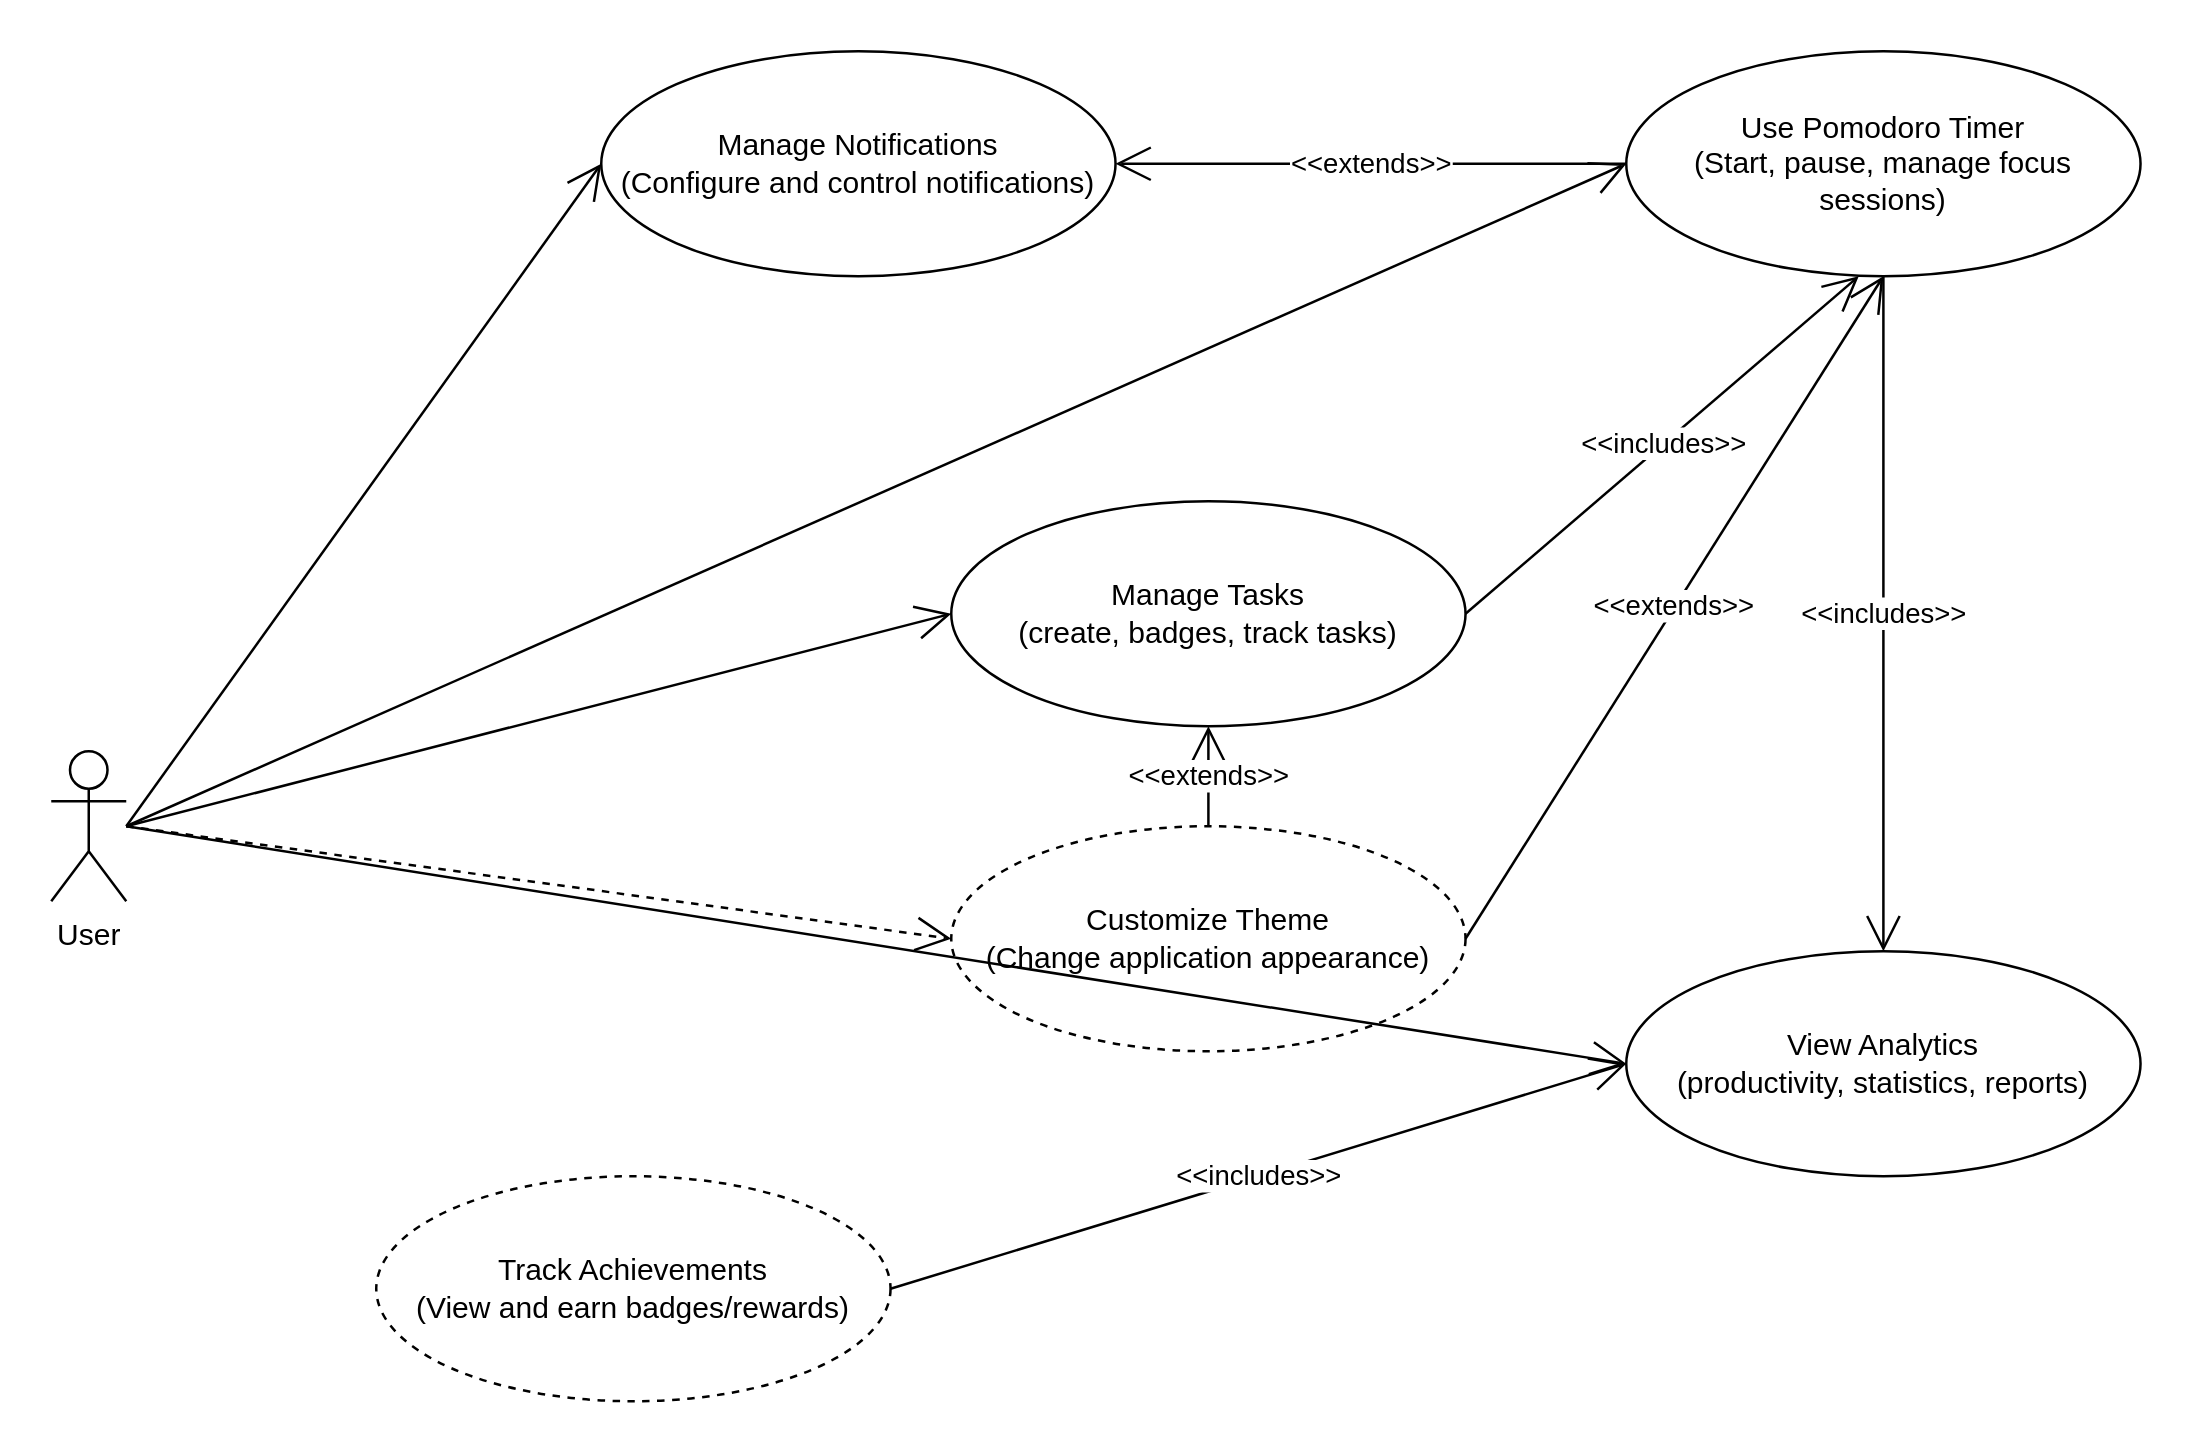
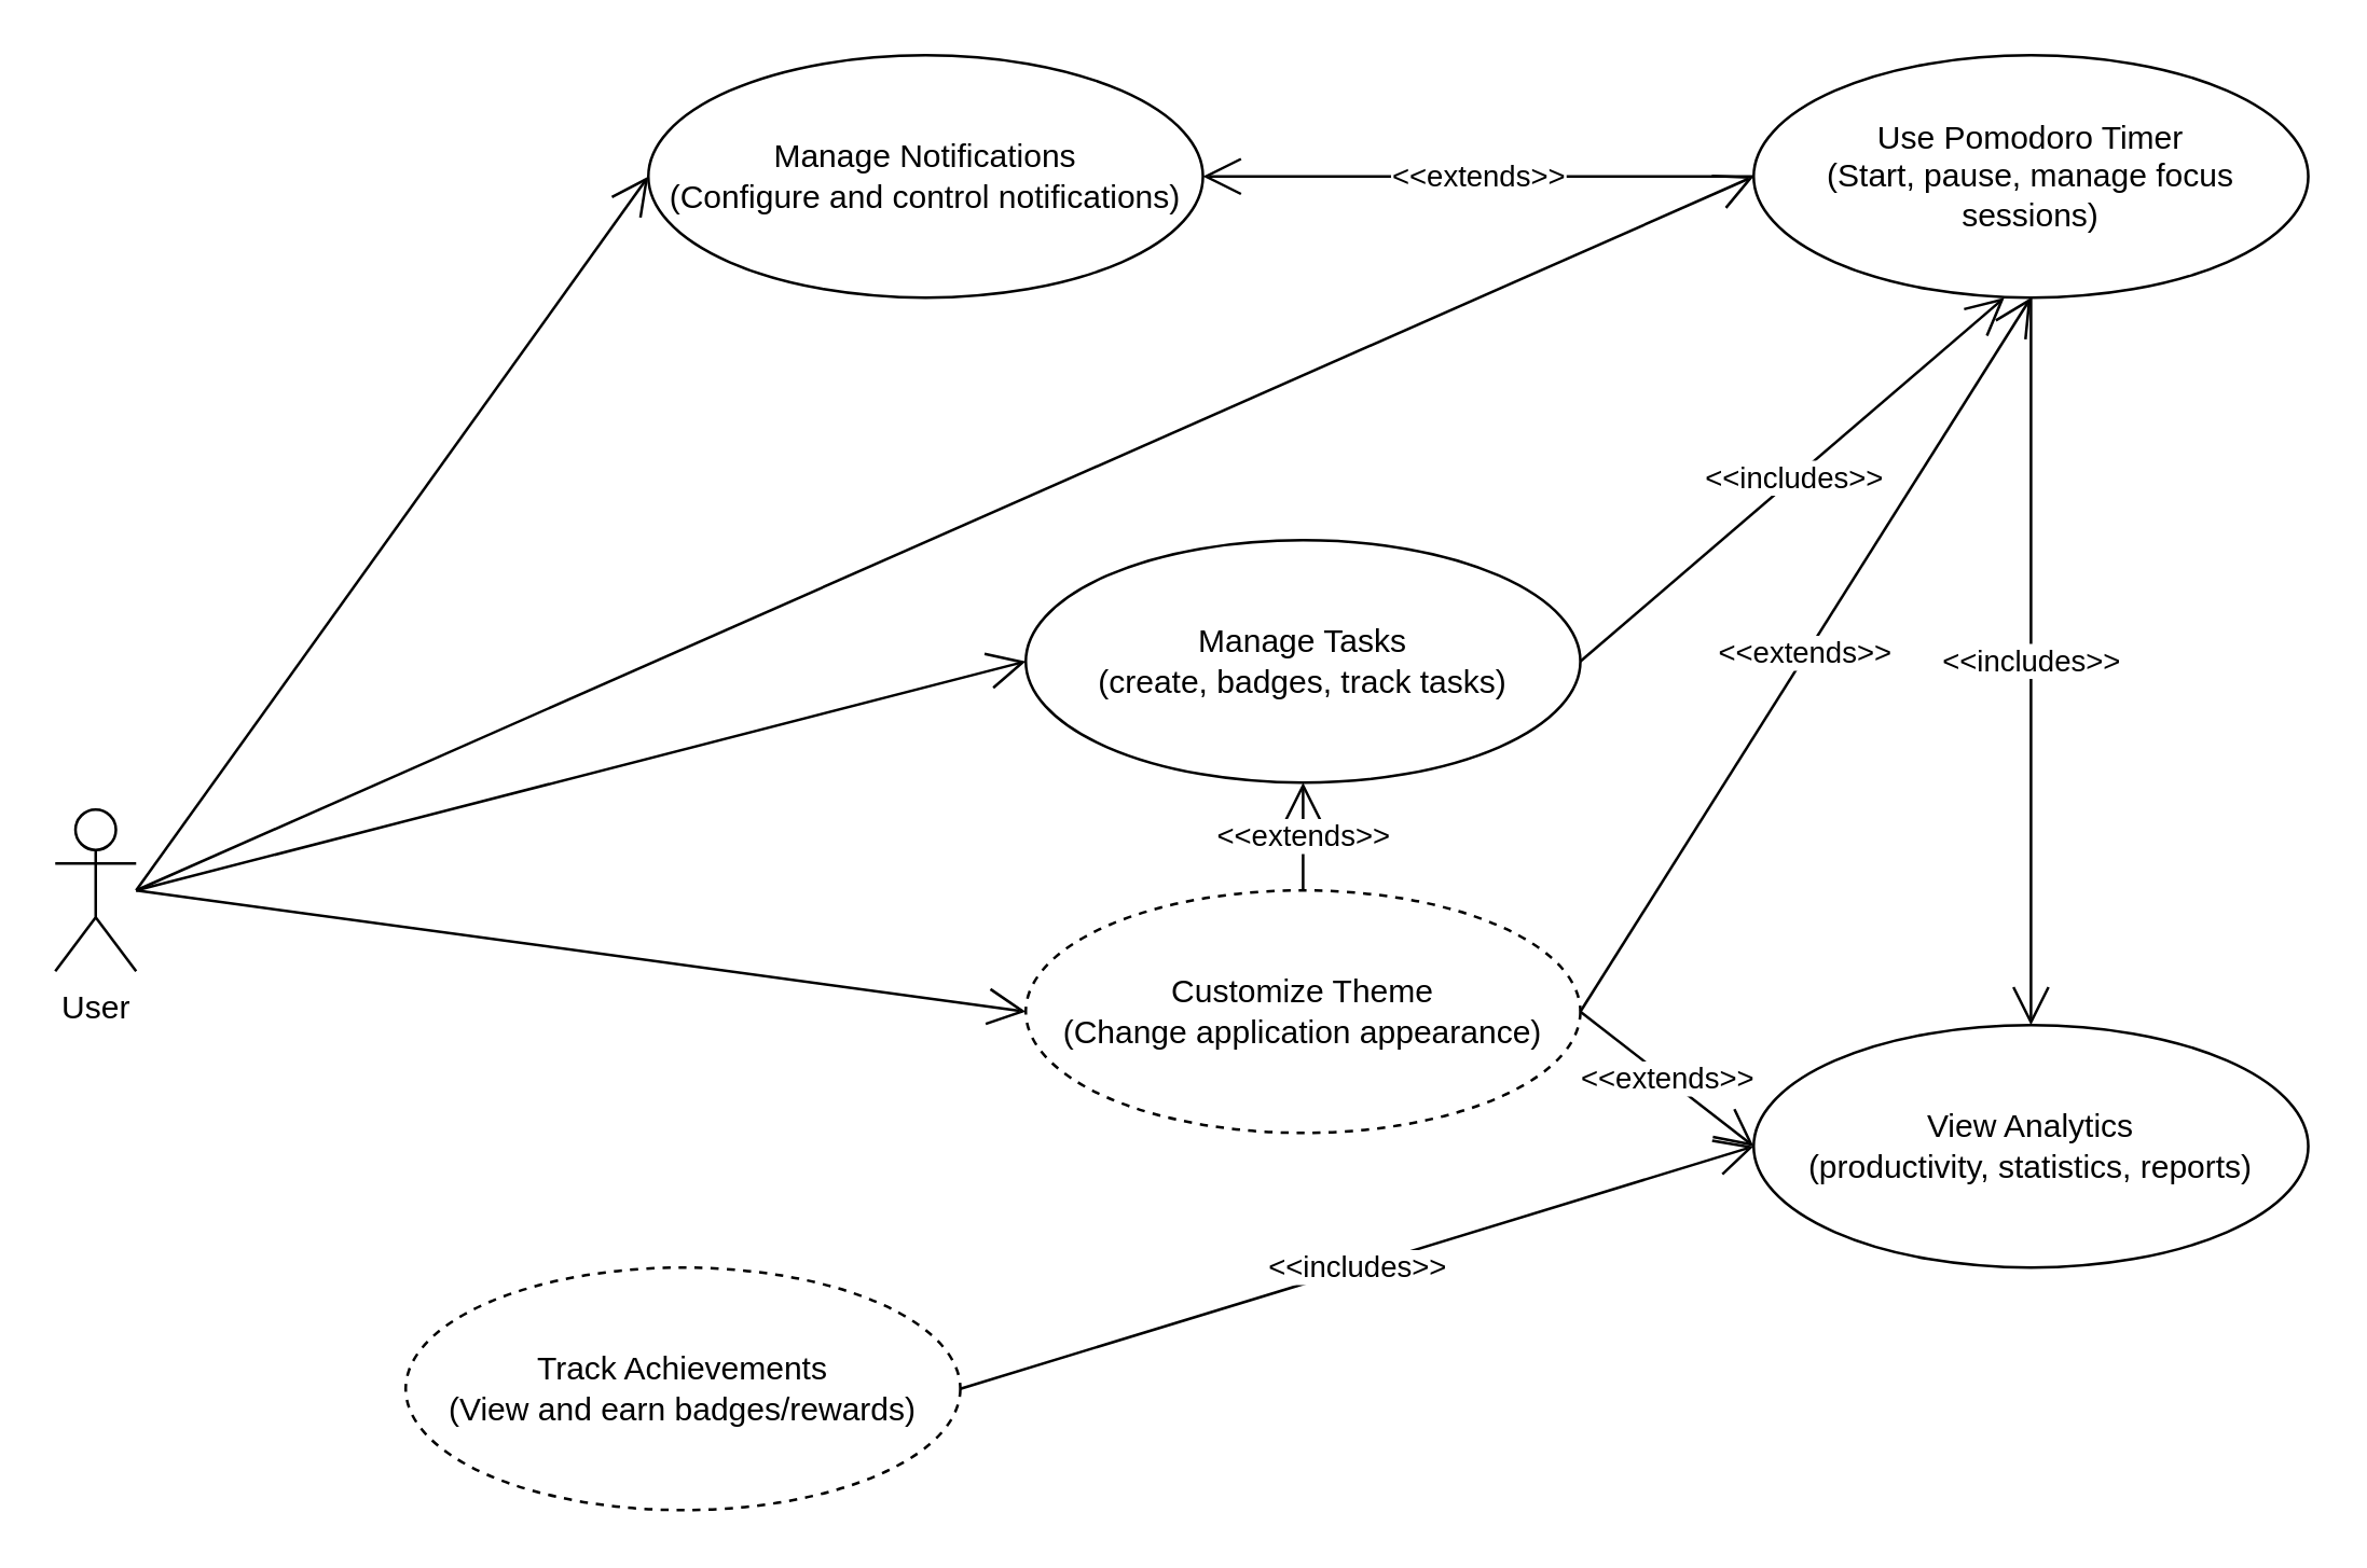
- <mxCell id="20" value="" style="endArrow=open;endFill=1;endSize=12;html=1;exitX=1;exitY=0.5;exitDx=0;exitDy=0;entryX=0;entryY=0.5;entryDx=0;entryDy=0;dashed=1;" edge="1" parent="1" source="2" target="7"><mxGeometry width="160" relative="1" as="geometry" /></mxCell>
+ <mxCell id="20" value="" style="endArrow=open;endFill=1;endSize=12;html=1;exitX=1;exitY=0.5;exitDx=0;exitDy=0;entryX=0;entryY=0.5;entryDx=0;entryDy=0;" edge="1" parent="1" source="2" target="7"><mxGeometry width="160" relative="1" as="geometry" /></mxCell>
- <mxCell id="18" value="" style="endArrow=open;endFill=1;endSize=12;html=1;exitX=1;exitY=0.5;exitDx=0;exitDy=0;entryX=0;entryY=0.5;entryDx=0;entryDy=0;" edge="1" parent="1" source="2" target="5"><mxGeometry width="160" relative="1" as="geometry" /></mxCell>
+ <mxCell id="15" value="&amp;lt;&amp;lt;extends&lt;span style=&quot;color: light-dark(rgb(0, 0, 0), rgb(255, 255, 255)); background-color: light-dark(#ffffff, var(--ge-dark-color, #121212));&quot;&gt;&amp;gt;&amp;gt;&lt;/span&gt;" style="endArrow=open;endFill=1;endSize=12;html=1;exitX=1;exitY=0.5;exitDx=0;exitDy=0;entryX=0;entryY=0.5;entryDx=0;entryDy=0;" edge="1" parent="1" source="7" target="5"><mxGeometry width="160" relative="1" as="geometry" /></mxCell>
